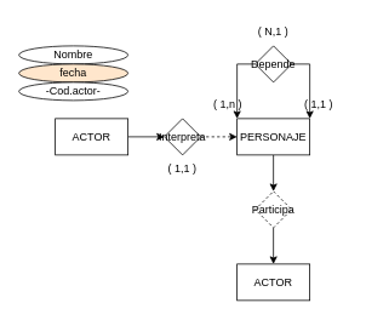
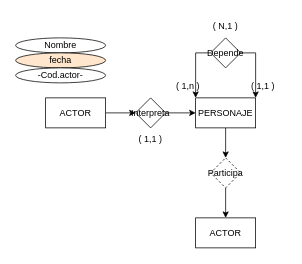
- <mxCell id="6" value="" style="edgeStyle=orthogonalEdgeStyle;rounded=0;orthogonalLoop=1;jettySize=auto;html=1;dashed=1;" edge="1" parent="1" source="7" target="5"><mxGeometry relative="1" as="geometry" /></mxCell>
+ <mxCell id="6" value="" style="edgeStyle=orthogonalEdgeStyle;rounded=0;orthogonalLoop=1;jettySize=auto;html=1;" edge="1" parent="1" source="7" target="5"><mxGeometry relative="1" as="geometry" /></mxCell>
